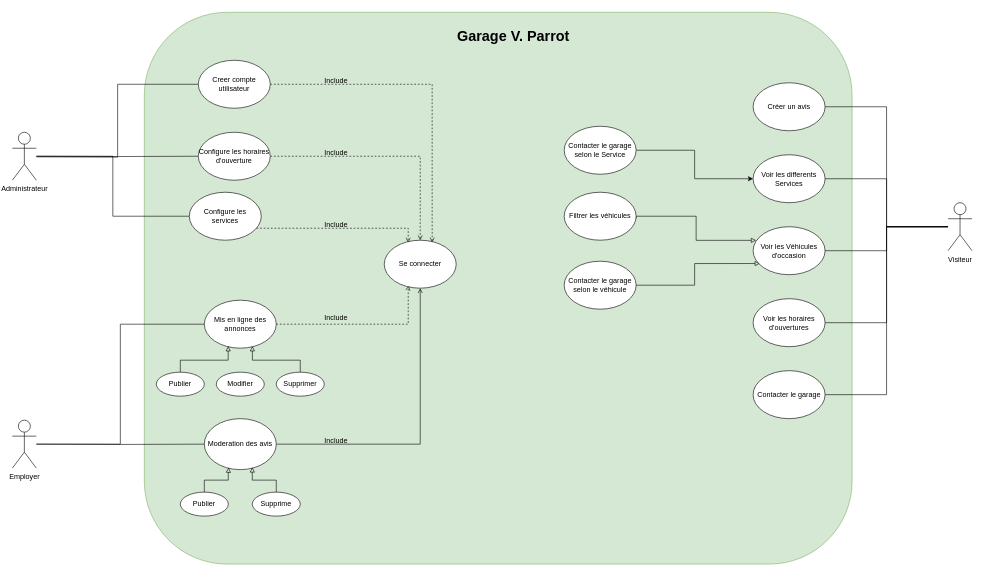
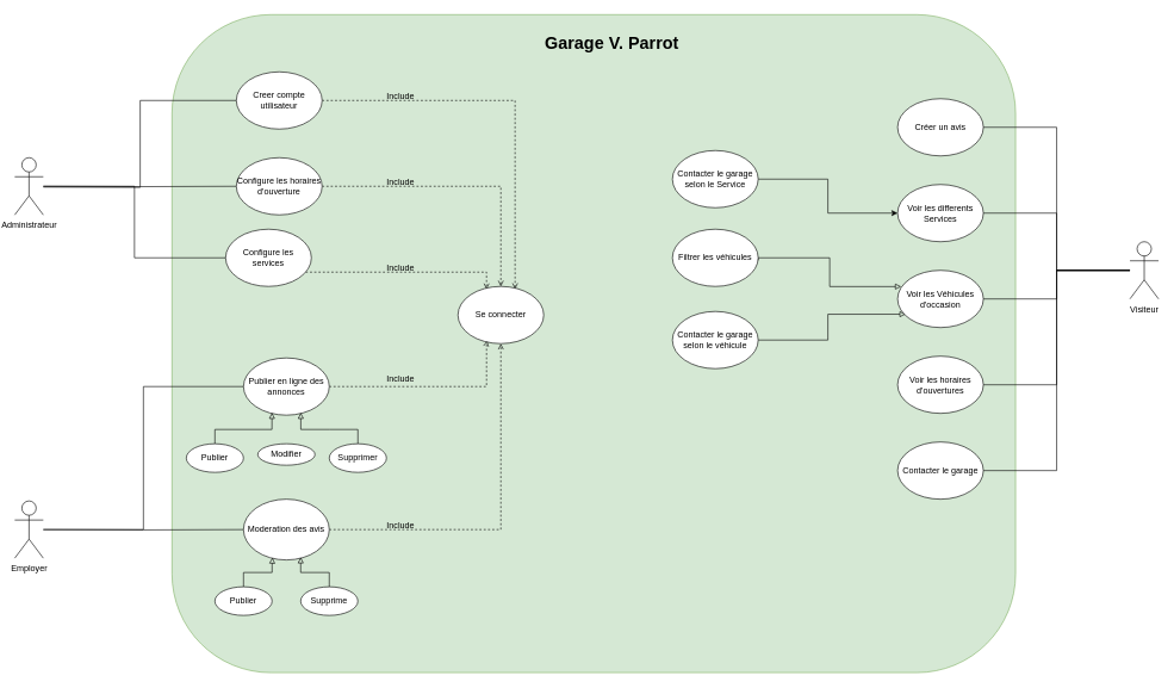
- <mxCell id="19" value="Mis en ligne des annonces" style="ellipse;whiteSpace=wrap;html=1;" parent="1" vertex="1"><mxGeometry x="340" y="500" width="120" height="80" as="geometry" /></mxCell>
+ <mxCell id="19" value="Publier en ligne des annonces" style="ellipse;whiteSpace=wrap;html=1;" parent="1" vertex="1"><mxGeometry x="340" y="500" width="120" height="80" as="geometry" /></mxCell>
- <mxCell id="49" value="Modifier" style="ellipse;whiteSpace=wrap;html=1;" parent="1" vertex="1"><mxGeometry x="360" y="620" width="80" height="40" as="geometry" /></mxCell>
+ <mxCell id="49" value="Modifier" style="ellipse;whiteSpace=wrap;html=1;" parent="1" vertex="1"><mxGeometry x="360" y="620" width="80" height="30" as="geometry" /></mxCell>
- <mxCell id="16" style="edgeStyle=orthogonalEdgeStyle;rounded=0;orthogonalLoop=1;jettySize=auto;html=1;entryX=0.5;entryY=1;entryDx=0;entryDy=0;dashed=0;endArrow=open;endFill=0;" parent="1" source="17" target="20" edge="1"><mxGeometry relative="1" as="geometry"><mxPoint x="700" y="600" as="targetPoint" /></mxGeometry></mxCell>
+ <mxCell id="16" style="edgeStyle=orthogonalEdgeStyle;rounded=0;orthogonalLoop=1;jettySize=auto;html=1;entryX=0.5;entryY=1;entryDx=0;entryDy=0;dashed=1;endArrow=open;endFill=0;" parent="1" source="17" target="20" edge="1"><mxGeometry relative="1" as="geometry"><mxPoint x="700" y="600" as="targetPoint" /></mxGeometry></mxCell>
